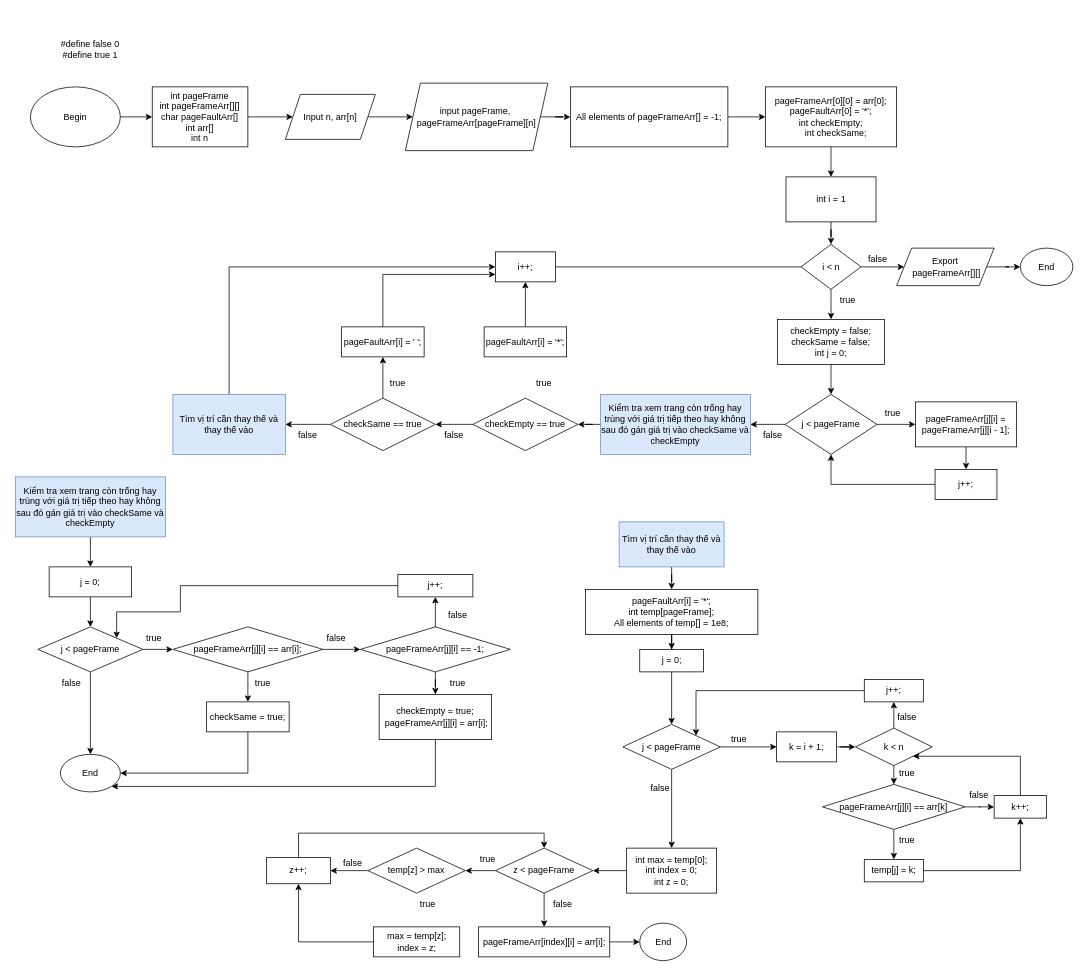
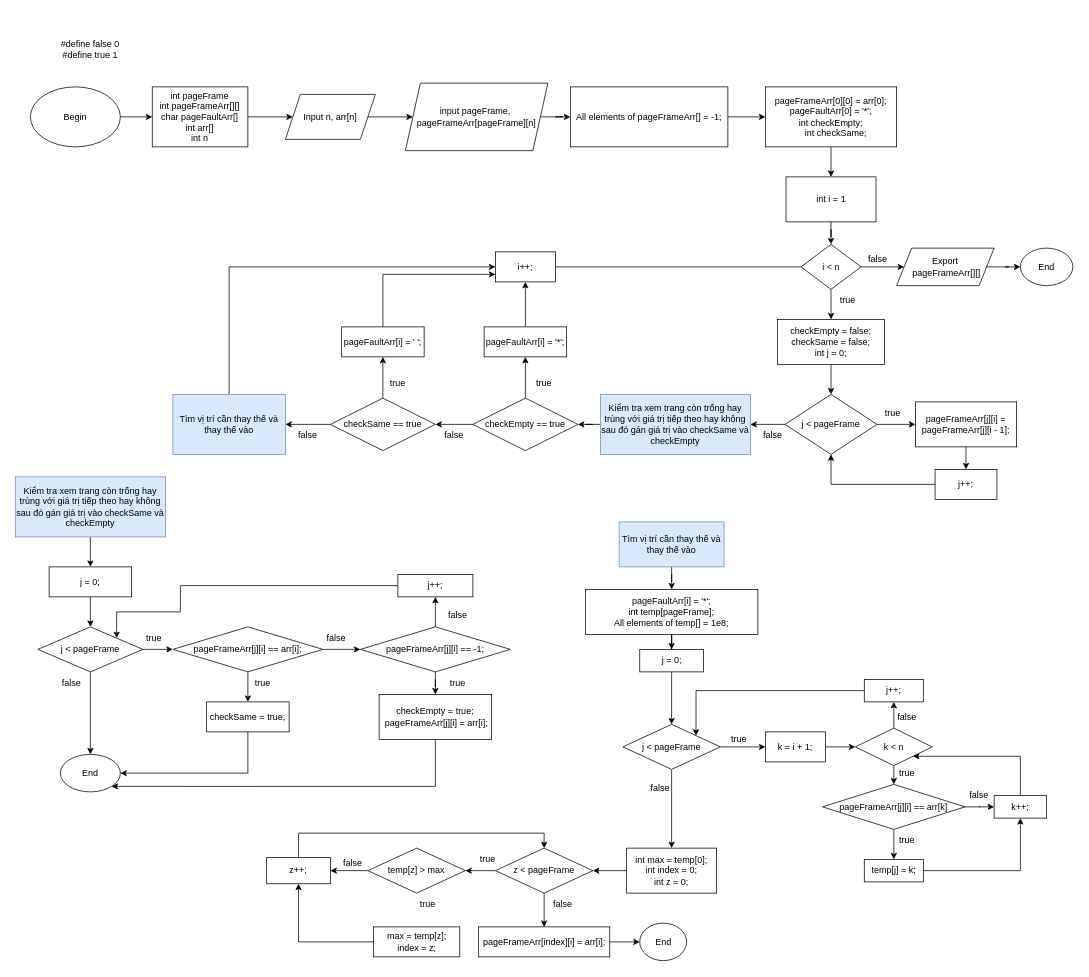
+ <mxCell id="38" value="" style="edgeStyle=orthogonalEdgeStyle;rounded=0;orthogonalLoop=1;jettySize=auto;html=1;" parent="1" source="40" target="44" edge="1"><mxGeometry relative="1" as="geometry" /></mxCell>
- <mxCell id="95" value="k = i + 1;" style="whiteSpace=wrap;html=1;" parent="1" vertex="1"><mxGeometry x="1035" y="975" width="80" height="40" as="geometry" /></mxCell>
+ <mxCell id="95" value="k = i + 1;" style="whiteSpace=wrap;html=1;" parent="1" vertex="1"><mxGeometry x="1020" y="975" width="80" height="40" as="geometry" /></mxCell>
